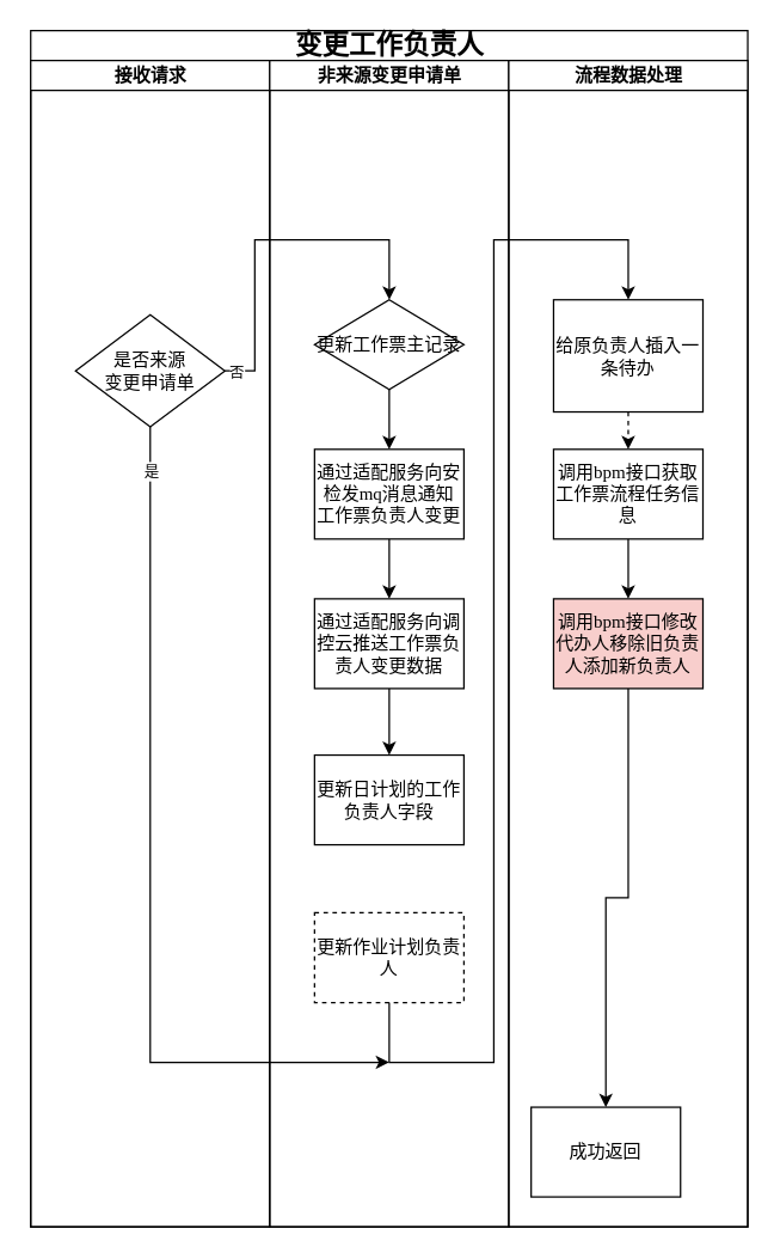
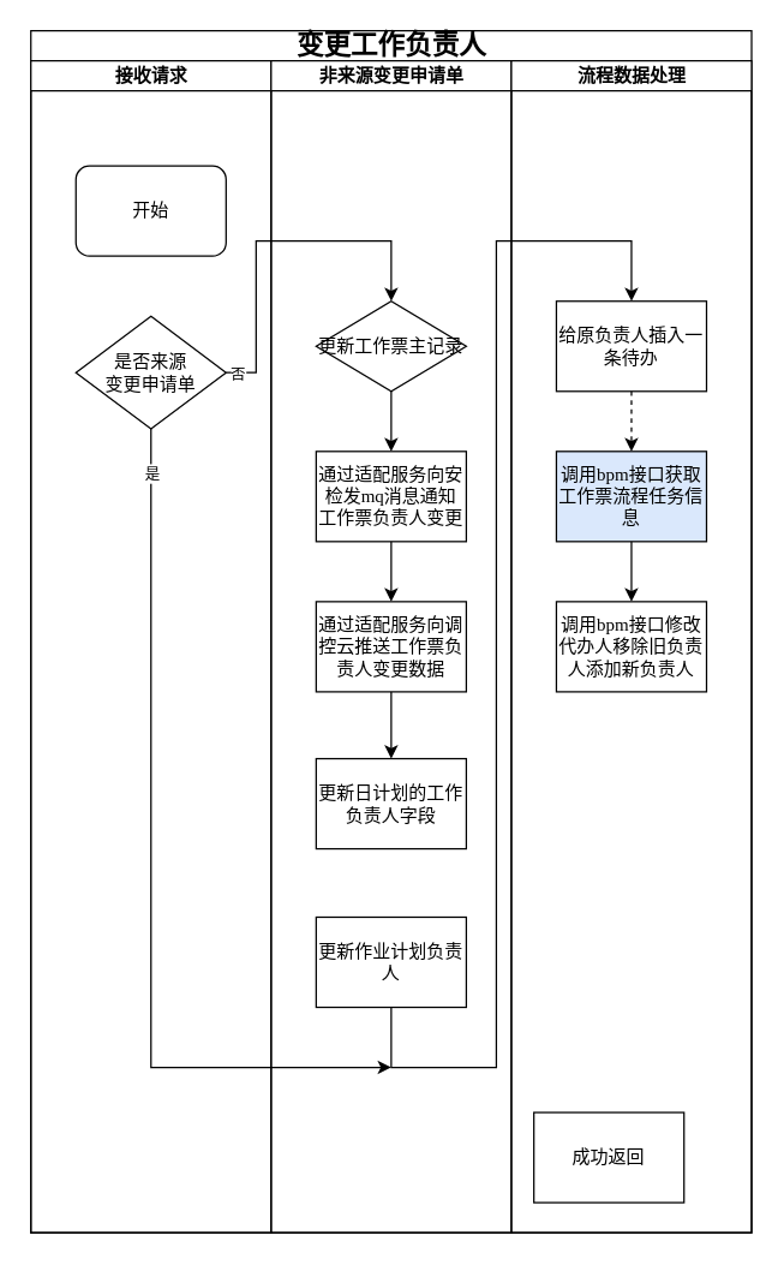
+ <mxCell id="4" value="&lt;font style=&quot;font-size: 12px;&quot;&gt;开始&lt;/font&gt;" style="rounded=1;whiteSpace=wrap;html=1;shadow=0;labelBackgroundColor=none;strokeWidth=1;fontFamily=Verdana;fontSize=8;align=center;" vertex="1" parent="3"><mxGeometry x="30" y="70" width="100" height="60" as="geometry" /></mxCell>
- <mxCell id="19" value="&lt;span style=&quot;font-size: 12px;&quot;&gt;给原负责人插入一条待办&lt;/span&gt;" style="whiteSpace=wrap;html=1;fontSize=8;fontFamily=Verdana;rounded=0;shadow=0;labelBackgroundColor=none;strokeWidth=1;" vertex="1" parent="17"><mxGeometry x="30" y="160" width="100" height="75" as="geometry" /></mxCell>
+ <mxCell id="19" value="&lt;span style=&quot;font-size: 12px;&quot;&gt;给原负责人插入一条待办&lt;/span&gt;" style="whiteSpace=wrap;html=1;fontSize=8;fontFamily=Verdana;rounded=0;shadow=0;labelBackgroundColor=none;strokeWidth=1;" vertex="1" parent="17"><mxGeometry x="30" y="160" width="100" height="60" as="geometry" /></mxCell>
- <mxCell id="21" value="&lt;span style=&quot;font-size: 12px;&quot;&gt;调用bpm接口获取工作票流程任务信息&lt;/span&gt;" style="whiteSpace=wrap;html=1;fontSize=8;fontFamily=Verdana;rounded=0;shadow=0;labelBackgroundColor=none;strokeWidth=1;" vertex="1" parent="17"><mxGeometry x="30" y="260" width="100" height="60" as="geometry" /></mxCell>
+ <mxCell id="21" value="&lt;span style=&quot;font-size: 12px;&quot;&gt;调用bpm接口获取工作票流程任务信息&lt;/span&gt;" style="whiteSpace=wrap;html=1;fontSize=8;fontFamily=Verdana;rounded=0;shadow=0;labelBackgroundColor=none;strokeWidth=1;fillColor=#dae8fc;" vertex="1" parent="17"><mxGeometry x="30" y="260" width="100" height="60" as="geometry" /></mxCell>
- <mxCell id="23" value="&lt;span style=&quot;font-size: 12px;&quot;&gt;调用bpm接口修改代办人移除旧负责人添加新负责人&lt;/span&gt;" style="whiteSpace=wrap;html=1;fontSize=8;fontFamily=Verdana;rounded=0;shadow=0;labelBackgroundColor=none;strokeWidth=1;fillColor=#f8cecc;" vertex="1" parent="17"><mxGeometry x="30" y="360" width="100" height="60" as="geometry" /></mxCell>
+ <mxCell id="23" value="&lt;span style=&quot;font-size: 12px;&quot;&gt;调用bpm接口修改代办人移除旧负责人添加新负责人&lt;/span&gt;" style="whiteSpace=wrap;html=1;fontSize=8;fontFamily=Verdana;rounded=0;shadow=0;labelBackgroundColor=none;strokeWidth=1;" vertex="1" parent="17"><mxGeometry x="30" y="360" width="100" height="60" as="geometry" /></mxCell>
- <mxCell id="22" style="edgeStyle=orthogonalEdgeStyle;rounded=0;orthogonalLoop=1;jettySize=auto;html=1;exitX=0.5;exitY=1;exitDx=0;exitDy=0;entryX=0.5;entryY=0;entryDx=0;entryDy=0;" edge="1" parent="17" source="23" target="24"><mxGeometry relative="1" as="geometry" /></mxCell>
- <mxCell id="16" value="&lt;span style=&quot;font-size: 12px;&quot;&gt;更新作业计划负责人&lt;/span&gt;" style="whiteSpace=wrap;html=1;fontSize=8;fontFamily=Verdana;rounded=0;shadow=0;labelBackgroundColor=none;strokeWidth=1;dashed=1;" vertex="1" parent="8"><mxGeometry x="30" y="570" width="100" height="60" as="geometry" /></mxCell>
+ <mxCell id="16" value="&lt;span style=&quot;font-size: 12px;&quot;&gt;更新作业计划负责人&lt;/span&gt;" style="whiteSpace=wrap;html=1;fontSize=8;fontFamily=Verdana;rounded=0;shadow=0;labelBackgroundColor=none;strokeWidth=1;" vertex="1" parent="8"><mxGeometry x="30" y="570" width="100" height="60" as="geometry" /></mxCell>
